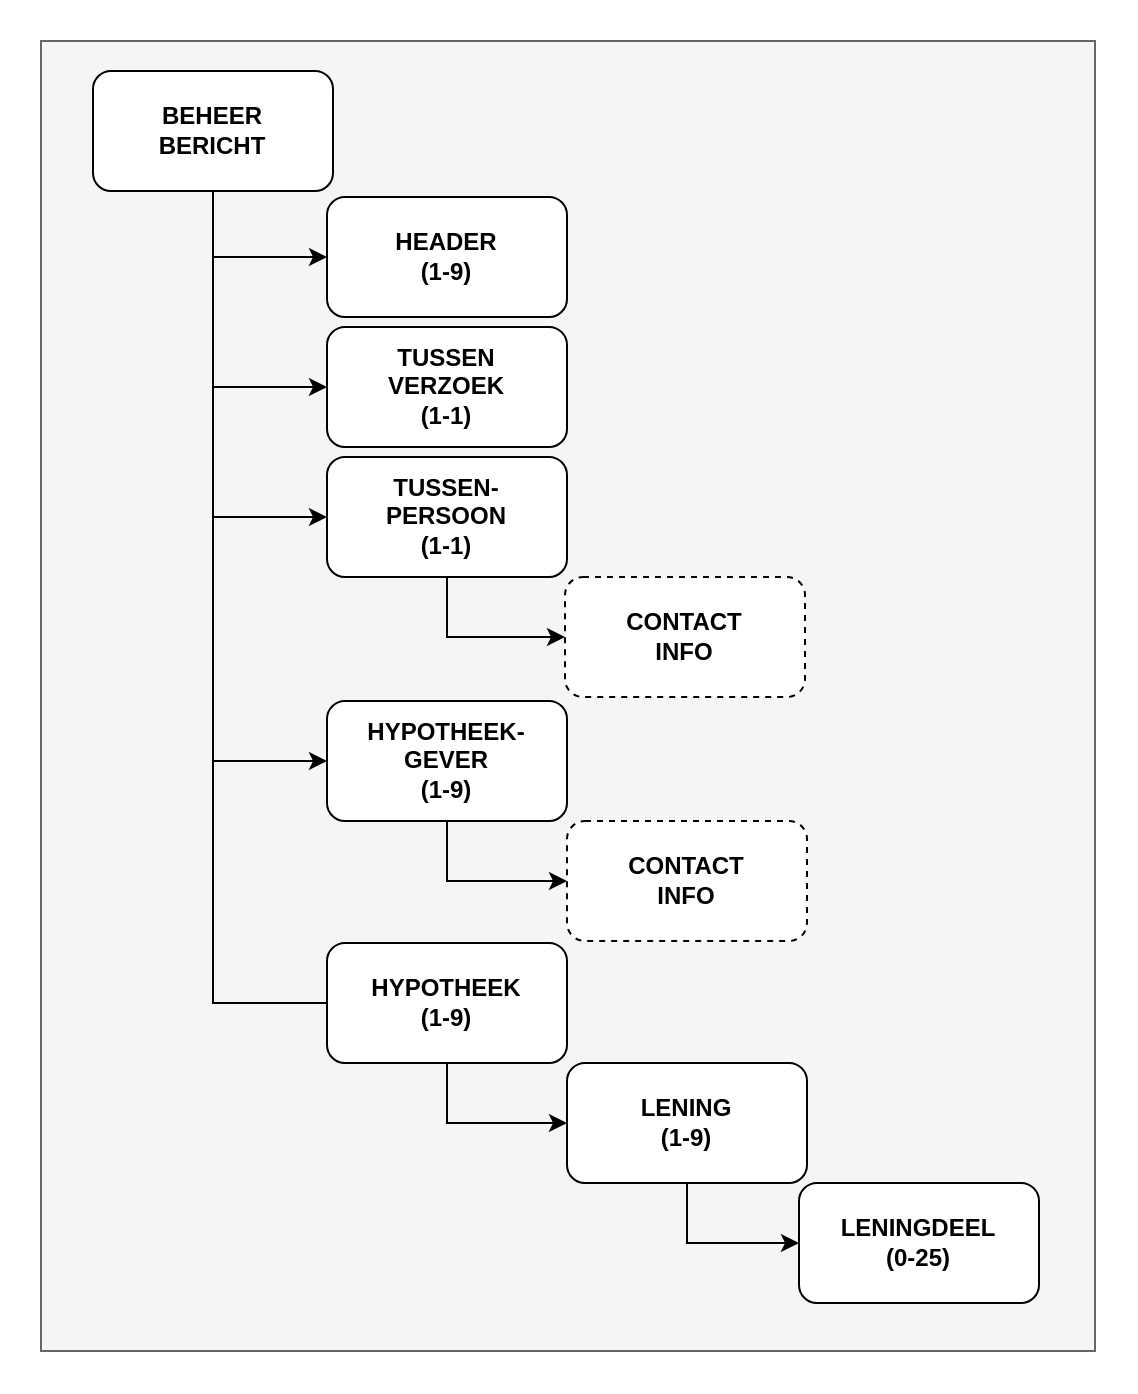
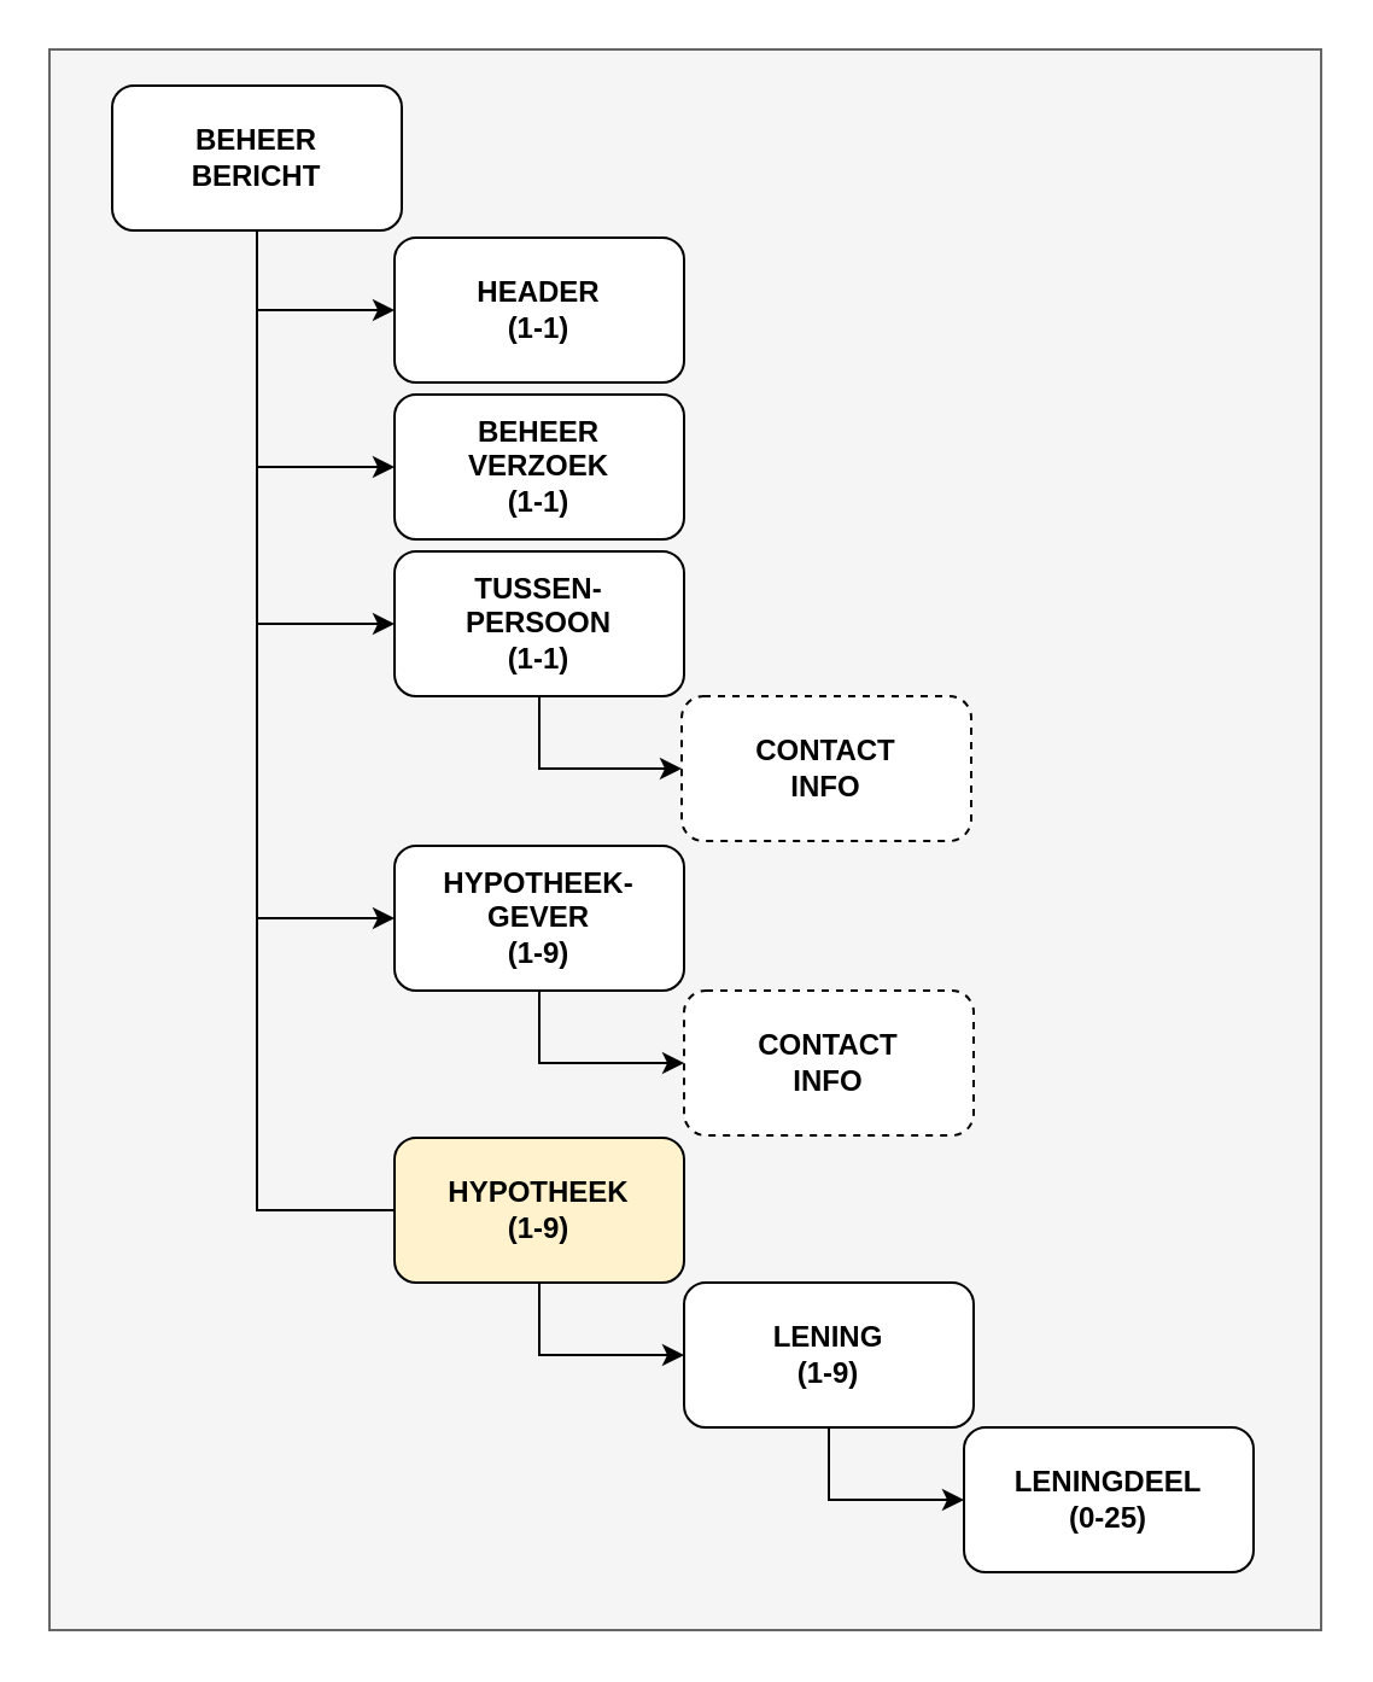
- <mxCell id="15" value="HEADER&lt;br&gt;(1-9)" style="rounded=1;whiteSpace=wrap;html=1;fontStyle=1;" parent="1" vertex="1"><mxGeometry x="162.997" y="98" width="120" height="60" as="geometry" /></mxCell>
+ <mxCell id="15" value="HEADER&lt;br&gt;(1-1)" style="rounded=1;whiteSpace=wrap;html=1;fontStyle=1;" parent="1" vertex="1"><mxGeometry x="162.997" y="98" width="120" height="60" as="geometry" /></mxCell>
- <mxCell id="14" value="TUSSEN&lt;br&gt;VERZOEK&lt;br&gt;(1-1)" style="rounded=1;whiteSpace=wrap;html=1;fontStyle=1;" parent="1" vertex="1"><mxGeometry x="162.997" y="163" width="120" height="60" as="geometry" /></mxCell>
+ <mxCell id="14" value="BEHEER&lt;br&gt;VERZOEK&lt;br&gt;(1-1)" style="rounded=1;whiteSpace=wrap;html=1;fontStyle=1;" parent="1" vertex="1"><mxGeometry x="162.997" y="163" width="120" height="60" as="geometry" /></mxCell>
- <mxCell id="19" value="HYPOTHEEK&lt;br&gt;(1-9)" style="rounded=1;whiteSpace=wrap;html=1;fontStyle=1;" parent="1" vertex="1"><mxGeometry x="162.997" y="471" width="120" height="60" as="geometry" /></mxCell>
+ <mxCell id="19" value="HYPOTHEEK&lt;br&gt;(1-9)" style="rounded=1;whiteSpace=wrap;html=1;fontStyle=1;fillColor=#fff2cc;" parent="1" vertex="1"><mxGeometry x="162.997" y="471" width="120" height="60" as="geometry" /></mxCell>
